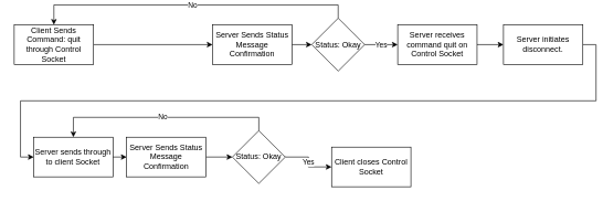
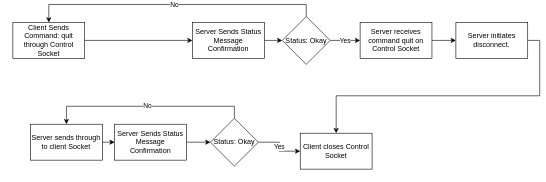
- <mxCell id="8" style="edgeStyle=orthogonalEdgeStyle;rounded=0;orthogonalLoop=1;jettySize=auto;html=1;exitX=1;exitY=0.5;exitDx=0;exitDy=0;entryX=0;entryY=0.5;entryDx=0;entryDy=0;" parent="1" source="9" target="7" edge="1"><mxGeometry relative="1" as="geometry"><mxPoint x="760" y="60" as="targetPoint" /></mxGeometry></mxCell>
+ <mxCell id="8" style="edgeStyle=orthogonalEdgeStyle;rounded=0;orthogonalLoop=1;jettySize=auto;html=1;exitX=1;exitY=0.5;exitDx=0;exitDy=0;" parent="1" source="9" target="18" edge="1"><mxGeometry relative="1" as="geometry"><mxPoint x="760" y="60" as="targetPoint" /></mxGeometry></mxCell>
